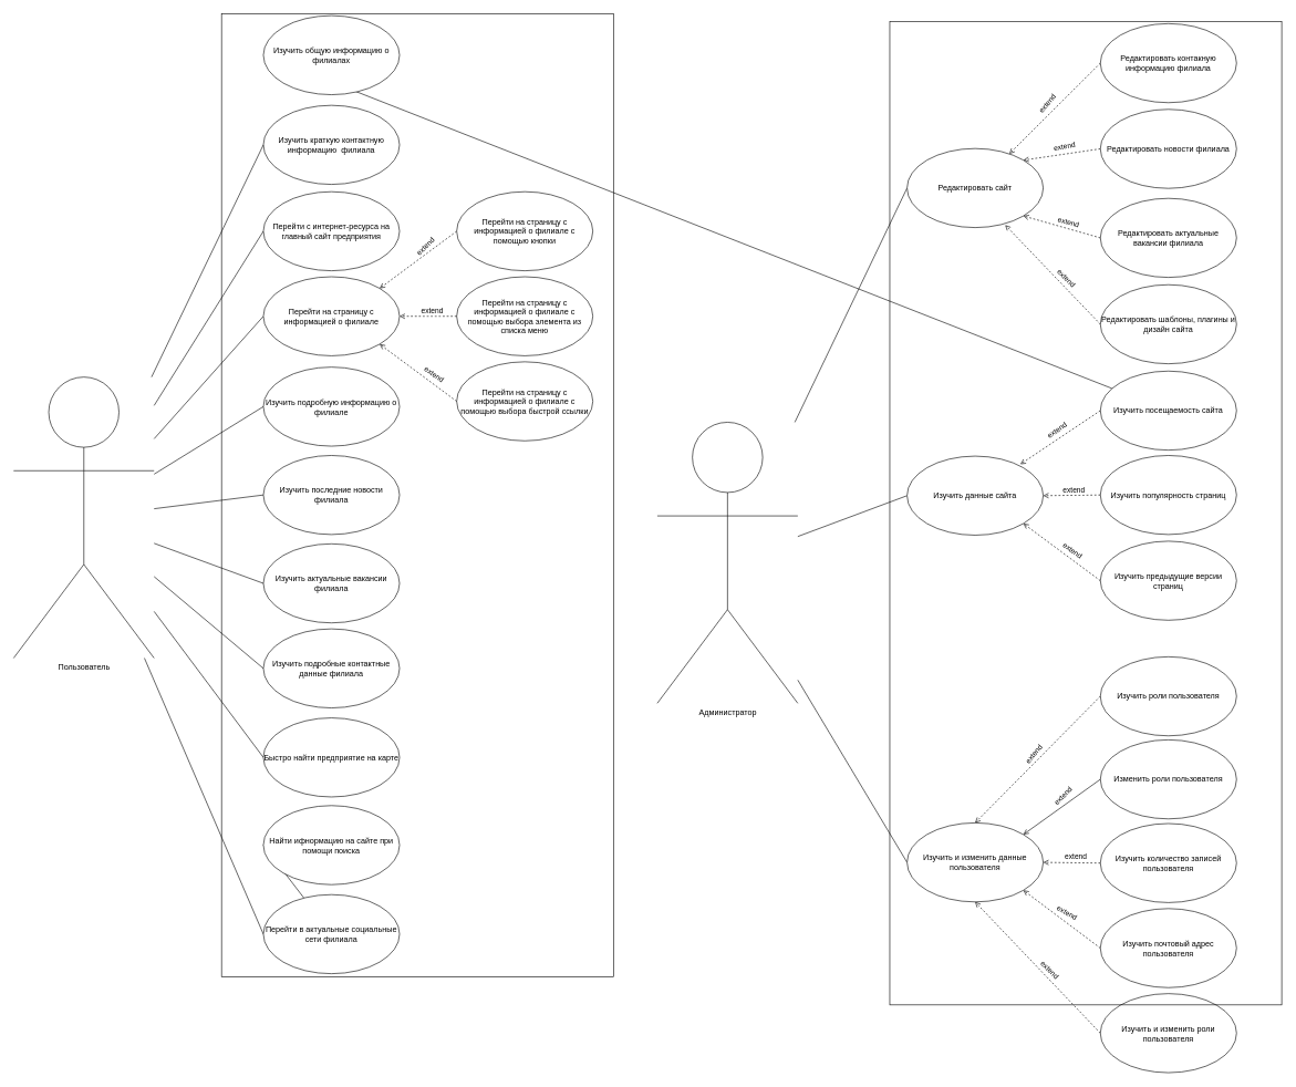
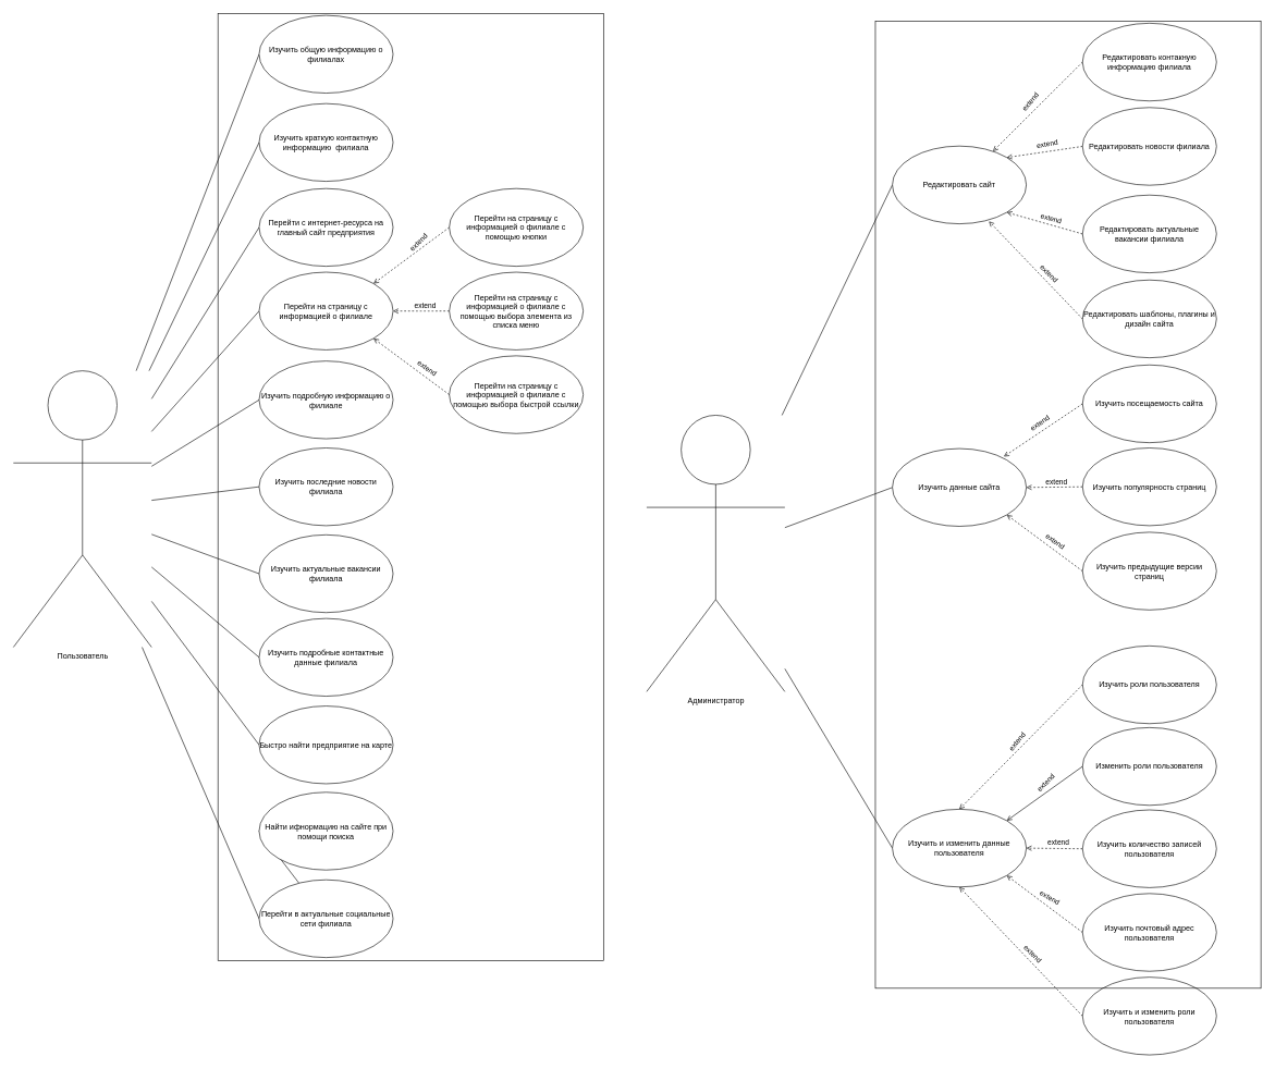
- <mxCell id="3" style="edgeStyle=none;rounded=0;orthogonalLoop=1;jettySize=auto;html=1;exitX=0;exitY=0.5;exitDx=0;exitDy=0;endArrow=none;endFill=0;" parent="1" source="4" target="39" edge="1"><mxGeometry relative="1" as="geometry" /></mxCell>
+ <mxCell id="3" style="edgeStyle=none;rounded=0;orthogonalLoop=1;jettySize=auto;html=1;exitX=0;exitY=0.5;exitDx=0;exitDy=0;endArrow=none;endFill=0;" parent="1" source="4" target="2" edge="1"><mxGeometry relative="1" as="geometry" /></mxCell>
